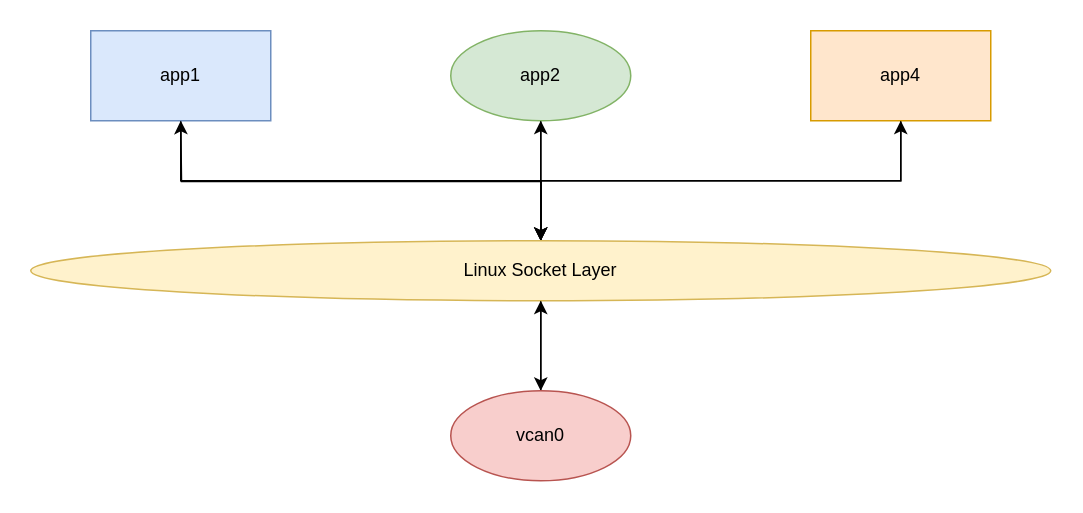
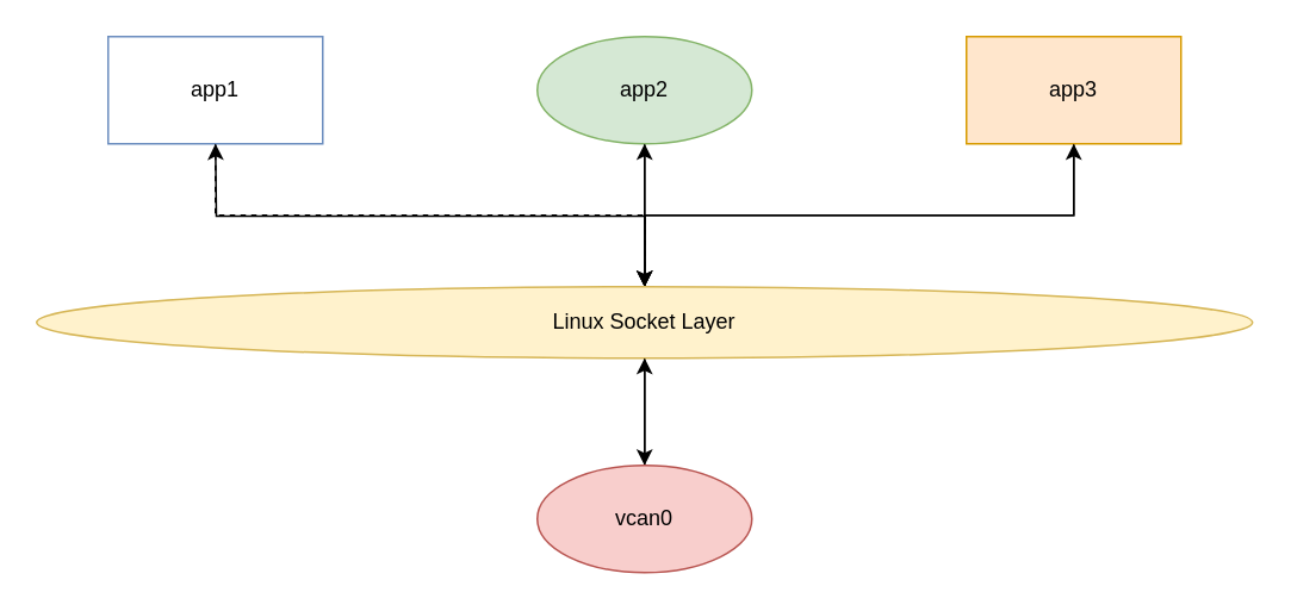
- <mxCell id="3" value="app1" style="rounded=0;whiteSpace=wrap;html=1;fillColor=#dae8fc;strokeColor=#6c8ebf;" vertex="1" parent="1"><mxGeometry x="60" y="20" width="120" height="60" as="geometry" /></mxCell>
+ <mxCell id="3" value="app1" style="rounded=0;whiteSpace=wrap;html=1;fillColor=#ffffff;strokeColor=#6c8ebf;" vertex="1" parent="1"><mxGeometry x="60" y="20" width="120" height="60" as="geometry" /></mxCell>
- <mxCell id="7" value="app4" style="rounded=0;whiteSpace=wrap;html=1;fillColor=#ffe6cc;strokeColor=#d79b00;" vertex="1" parent="1"><mxGeometry x="540" y="20" width="120" height="60" as="geometry" /></mxCell>
+ <mxCell id="7" value="app3" style="rounded=0;whiteSpace=wrap;html=1;fillColor=#ffe6cc;strokeColor=#d79b00;" vertex="1" parent="1"><mxGeometry x="540" y="20" width="120" height="60" as="geometry" /></mxCell>
- <mxCell id="2" value="" style="edgeStyle=orthogonalEdgeStyle;rounded=0;orthogonalLoop=1;jettySize=auto;html=1;" edge="1" parent="1" source="3" target="12"><mxGeometry relative="1" as="geometry" /></mxCell>
+ <mxCell id="2" value="" style="edgeStyle=orthogonalEdgeStyle;rounded=0;orthogonalLoop=1;jettySize=auto;html=1;dashed=1;" edge="1" parent="1" source="3" target="12"><mxGeometry relative="1" as="geometry" /></mxCell>
